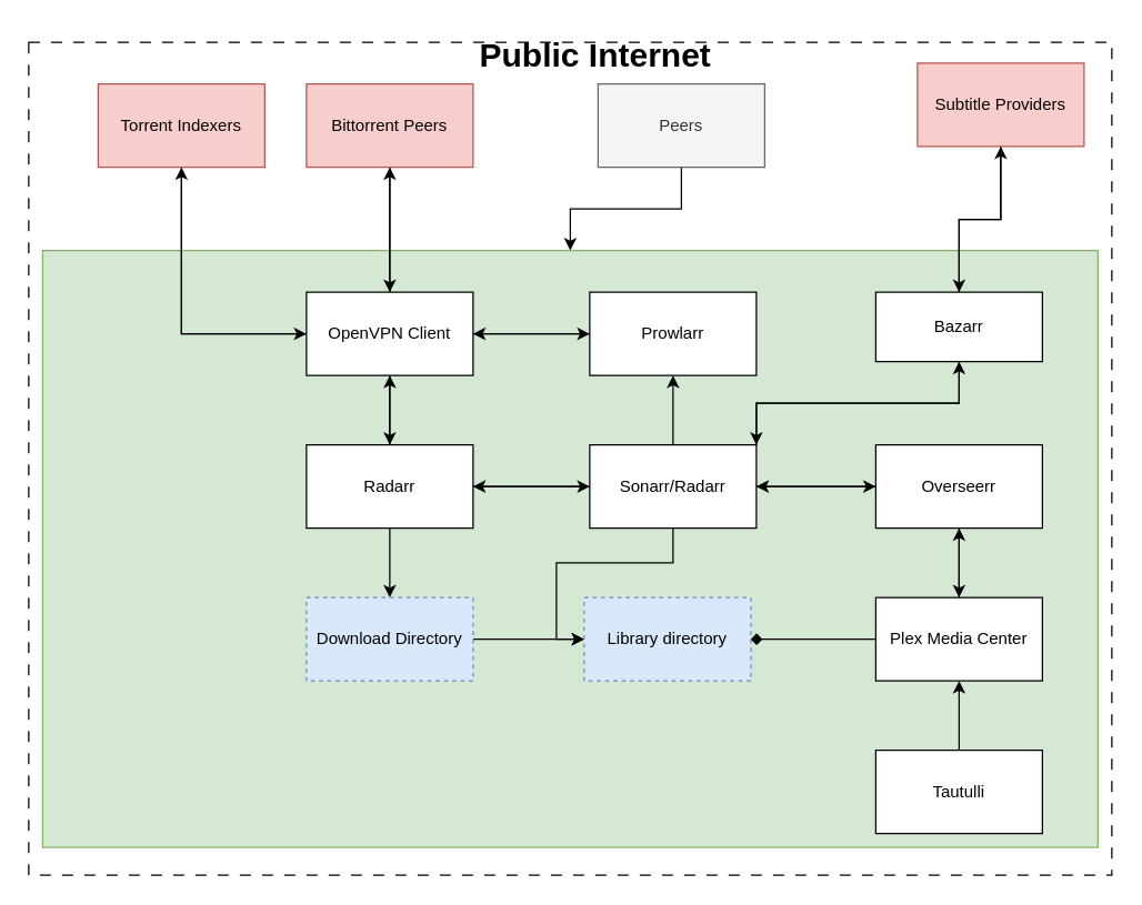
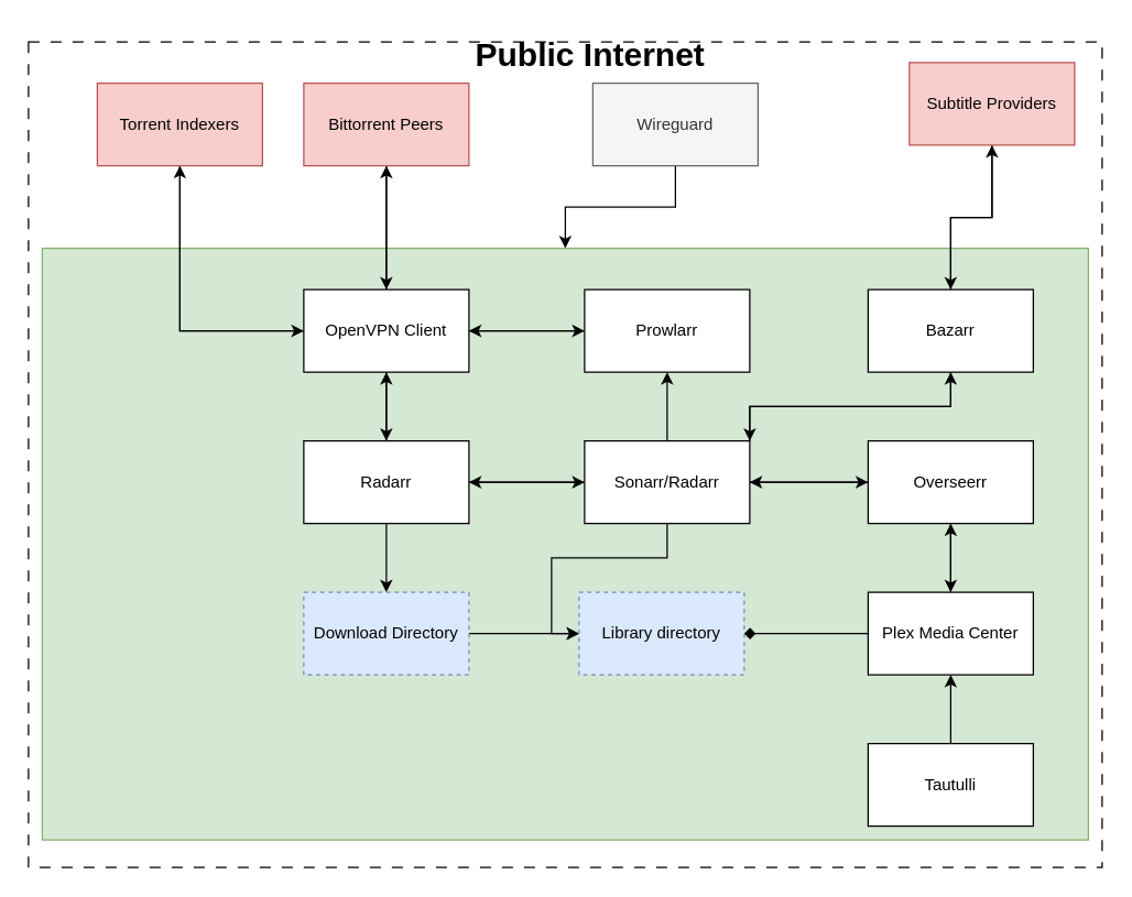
- <mxCell id="44" value="&lt;div&gt;Peers&lt;/div&gt;" style="rounded=0;whiteSpace=wrap;html=1;fillColor=#f5f5f5;strokeColor=#666666;fontColor=#333333;" vertex="1" parent="1"><mxGeometry x="430" y="60" width="120" height="60" as="geometry" /></mxCell>
+ <mxCell id="44" value="&lt;div&gt;Wireguard&lt;/div&gt;" style="rounded=0;whiteSpace=wrap;html=1;fillColor=#f5f5f5;strokeColor=#666666;fontColor=#333333;" vertex="1" parent="1"><mxGeometry x="430" y="60" width="120" height="60" as="geometry" /></mxCell>
- <mxCell id="32" value="Bazarr" style="rounded=0;whiteSpace=wrap;html=1;" vertex="1" parent="1"><mxGeometry x="630" y="210" width="120" height="50" as="geometry" /></mxCell>
+ <mxCell id="32" value="Bazarr" style="rounded=0;whiteSpace=wrap;html=1;" vertex="1" parent="1"><mxGeometry x="630" y="210" width="120" height="60" as="geometry" /></mxCell>
